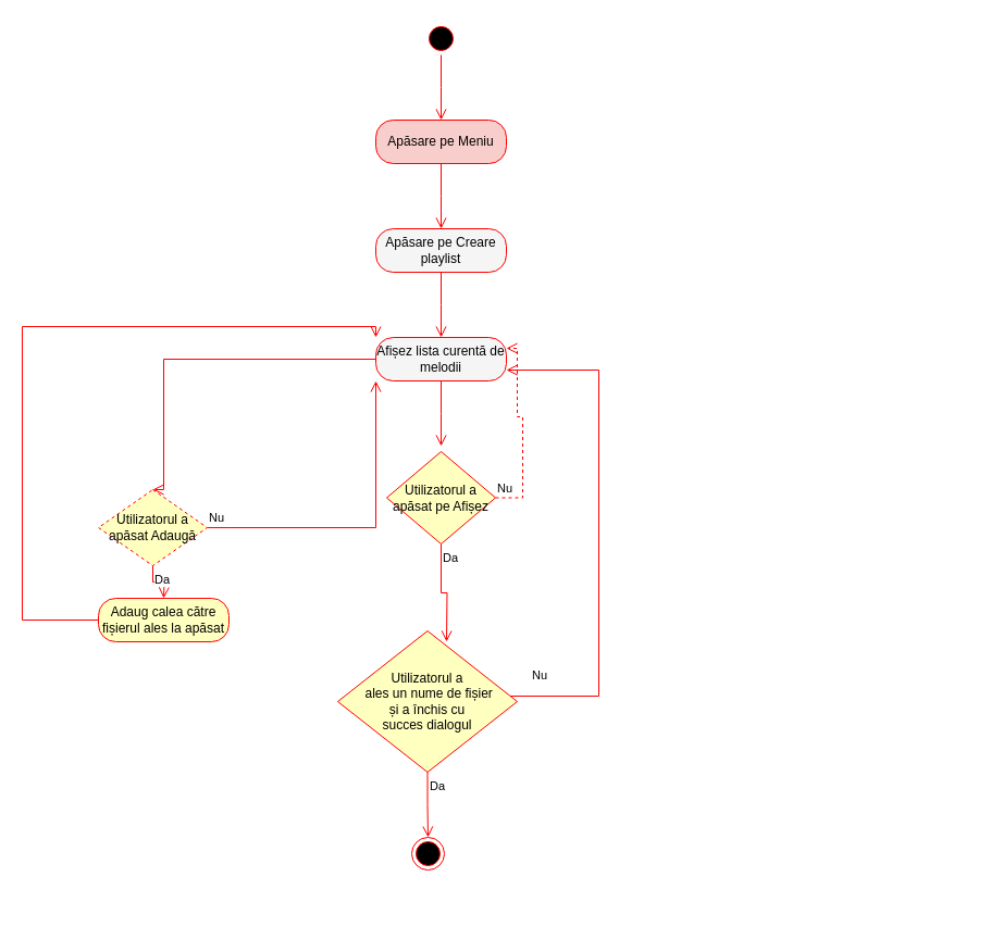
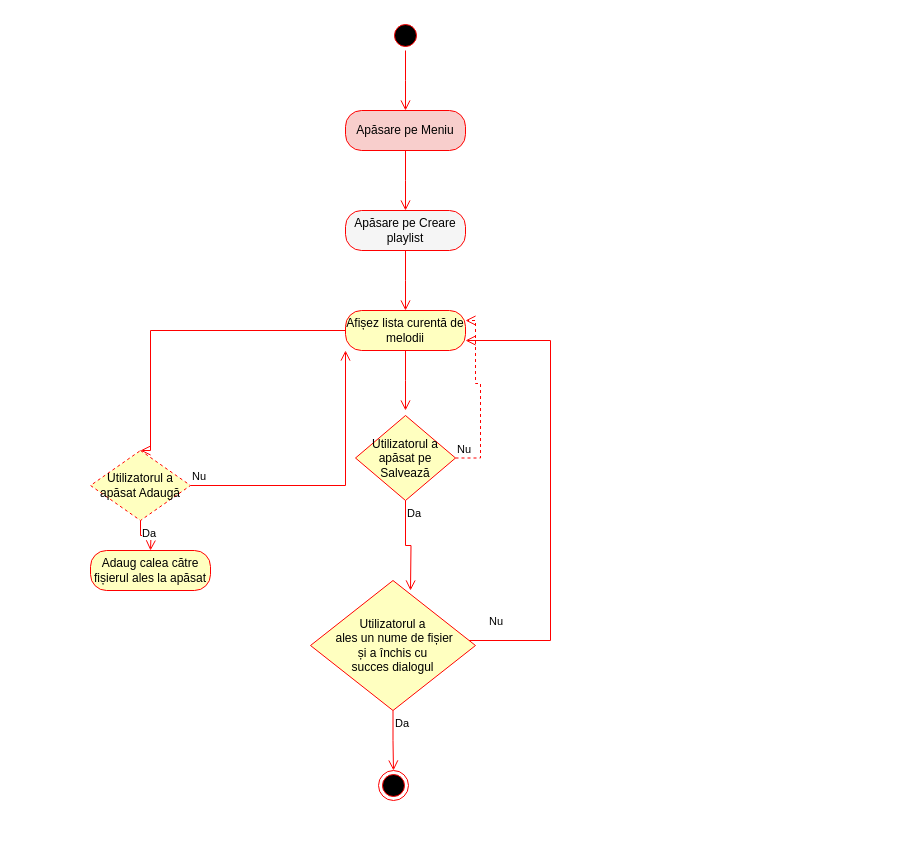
- <mxCell id="23" value="" style="edgeStyle=orthogonalEdgeStyle;html=1;verticalAlign=bottom;endArrow=open;endSize=8;strokeColor=#ff0000;rounded=0;entryX=0;entryY=0;entryDx=0;entryDy=0;" edge="1" source="22" parent="1" target="9"><mxGeometry relative="1" as="geometry"><mxPoint x="150" y="650" as="targetPoint" /><Array as="points"><mxPoint x="20" y="570" /><mxPoint x="20" y="300" /><mxPoint x="345" y="300" /></Array></mxGeometry></mxCell>
- <mxCell id="9" value="Afișez lista curentă de melodii" style="rounded=1;whiteSpace=wrap;html=1;arcSize=40;fontColor=#000000;fillColor=#f5f5f5;strokeColor=#ff0000;" vertex="1" parent="1"><mxGeometry x="345" y="310" width="120" height="40" as="geometry" /></mxCell>
+ <mxCell id="9" value="Afișez lista curentă de melodii" style="rounded=1;whiteSpace=wrap;html=1;arcSize=40;fontColor=#000000;fillColor=#ffffc0;strokeColor=#ff0000;" vertex="1" parent="1"><mxGeometry x="345" y="310" width="120" height="40" as="geometry" /></mxCell>
- <mxCell id="11" value="Utilizatorul a apăsat pe Afișez" style="rhombus;whiteSpace=wrap;html=1;fontColor=#000000;fillColor=#ffffc0;strokeColor=#ff0000;" vertex="1" parent="1"><mxGeometry x="355" y="415" width="100" height="85" as="geometry" /></mxCell>
+ <mxCell id="11" value="Utilizatorul a apăsat pe Salvează" style="rhombus;whiteSpace=wrap;html=1;fontColor=#000000;fillColor=#ffffc0;strokeColor=#ff0000;" vertex="1" parent="1"><mxGeometry x="355" y="415" width="100" height="85" as="geometry" /></mxCell>
